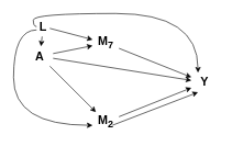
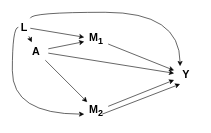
- <mxCell id="2" value="&lt;font style=&quot;font-size: 18px&quot;&gt;&lt;b&gt;L&lt;/b&gt;&lt;/font&gt;" style="text;html=1;strokeColor=none;fillColor=none;align=center;verticalAlign=middle;whiteSpace=wrap;rounded=0;" parent="1" vertex="1"><mxGeometry x="55" y="25" width="20" height="30" as="geometry" /></mxCell>
+ <mxCell id="2" value="&lt;font style=&quot;font-size: 18px&quot;&gt;&lt;b&gt;L&lt;/b&gt;&lt;/font&gt;" style="text;html=1;strokeColor=none;fillColor=none;align=center;verticalAlign=middle;whiteSpace=wrap;rounded=0;" parent="1" vertex="1"><mxGeometry x="30" y="30" width="20" height="30" as="geometry" /></mxCell>
- <mxCell id="16" value="&lt;font style=&quot;font-size: 18px&quot;&gt;&lt;b&gt;M&lt;sub&gt;7&lt;/sub&gt;&lt;/b&gt;&lt;/font&gt;" style="text;html=1;strokeColor=none;fillColor=none;align=center;verticalAlign=middle;whiteSpace=wrap;rounded=0;" vertex="1" parent="1"><mxGeometry x="140" y="50" width="40" height="30" as="geometry" /></mxCell>
+ <mxCell id="16" value="&lt;font style=&quot;font-size: 18px&quot;&gt;&lt;b&gt;M&lt;sub&gt;1&lt;/sub&gt;&lt;/b&gt;&lt;/font&gt;" style="text;html=1;strokeColor=none;fillColor=none;align=center;verticalAlign=middle;whiteSpace=wrap;rounded=0;" vertex="1" parent="1"><mxGeometry x="140" y="50" width="40" height="30" as="geometry" /></mxCell>
